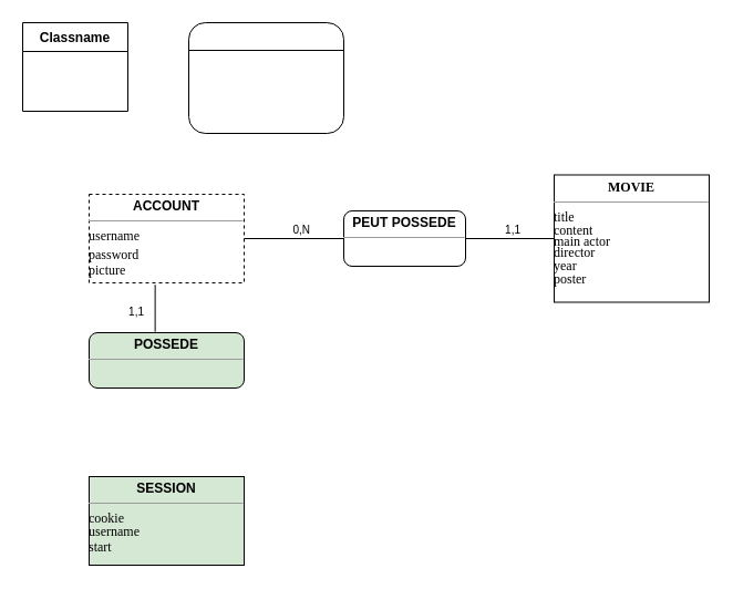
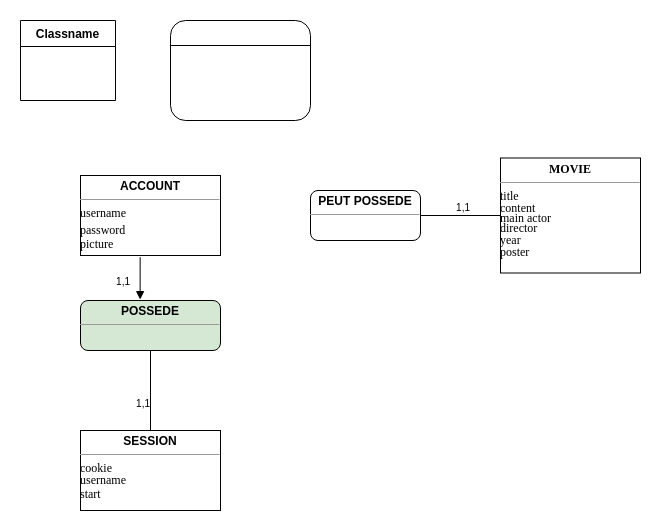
- <mxCell id="6" value="&lt;p style=&quot;margin: 0px ; margin-top: 4px ; text-align: center&quot;&gt;&lt;b&gt;ACCOUNT&lt;/b&gt;&lt;br&gt;&lt;/p&gt;&lt;hr size=&quot;1&quot;&gt;&lt;div style=&quot;height: 2px&quot;&gt;&lt;font face=&quot;Lucida Console&quot;&gt;username&lt;br&gt;&lt;/font&gt;&lt;/div&gt;&lt;div&gt;&lt;font face=&quot;Lucida Console&quot;&gt;&lt;br&gt;&lt;/font&gt;&lt;/div&gt;&lt;div&gt;&lt;font face=&quot;Lucida Console&quot;&gt;password&lt;/font&gt;&lt;/div&gt;&lt;div&gt;&lt;font face=&quot;Lucida Console&quot;&gt;picture&lt;/font&gt;&lt;br&gt;&lt;/div&gt;" style="verticalAlign=top;align=left;overflow=fill;fontSize=12;fontFamily=Helvetica;html=1;rounded=0;dashed=1;" vertex="1" parent="1"><mxGeometry x="80" y="175" width="140" height="80" as="geometry" /></mxCell>
+ <mxCell id="6" value="&lt;p style=&quot;margin: 0px ; margin-top: 4px ; text-align: center&quot;&gt;&lt;b&gt;ACCOUNT&lt;/b&gt;&lt;br&gt;&lt;/p&gt;&lt;hr size=&quot;1&quot;&gt;&lt;div style=&quot;height: 2px&quot;&gt;&lt;font face=&quot;Lucida Console&quot;&gt;username&lt;br&gt;&lt;/font&gt;&lt;/div&gt;&lt;div&gt;&lt;font face=&quot;Lucida Console&quot;&gt;&lt;br&gt;&lt;/font&gt;&lt;/div&gt;&lt;div&gt;&lt;font face=&quot;Lucida Console&quot;&gt;password&lt;/font&gt;&lt;/div&gt;&lt;div&gt;&lt;font face=&quot;Lucida Console&quot;&gt;picture&lt;/font&gt;&lt;br&gt;&lt;/div&gt;" style="verticalAlign=top;align=left;overflow=fill;fontSize=12;fontFamily=Helvetica;html=1;rounded=0;" vertex="1" parent="1"><mxGeometry x="80" y="175" width="140" height="80" as="geometry" /></mxCell>
- <mxCell id="8" value="" style="endArrow=none;html=1;edgeStyle=orthogonalEdgeStyle;exitX=1;exitY=0.5;exitDx=0;exitDy=0;entryX=0;entryY=0.5;entryDx=0;entryDy=0;" edge="1" parent="1" source="6" target="5"><mxGeometry relative="1" as="geometry"><mxPoint x="230" y="350" as="sourcePoint" /><mxPoint x="390" y="350" as="targetPoint" /></mxGeometry></mxCell>
- <mxCell id="9" value="0,N" style="resizable=0;html=1;align=right;verticalAlign=bottom;labelBackgroundColor=#ffffff;fontSize=10;" connectable="0" vertex="1" parent="8"><mxGeometry x="1" relative="1" as="geometry"><mxPoint x="-30" as="offset" /></mxGeometry></mxCell>
- <mxCell id="14" value="" style="endArrow=none;html=1;edgeStyle=orthogonalEdgeStyle;exitX=0.426;exitY=1.021;exitDx=0;exitDy=0;entryX=0.426;entryY=-0.017;entryDx=0;entryDy=0;exitPerimeter=0;entryPerimeter=0;" edge="1" parent="1" source="6" target="13"><mxGeometry relative="1" as="geometry"><mxPoint x="140.143" y="279.857" as="sourcePoint" /><mxPoint x="220.143" y="279.857" as="targetPoint" /></mxGeometry></mxCell>
+ <mxCell id="14" value="" style="endArrow=block;html=1;edgeStyle=orthogonalEdgeStyle;exitX=0.426;exitY=1.021;exitDx=0;exitDy=0;entryX=0.426;entryY=-0.017;entryDx=0;entryDy=0;exitPerimeter=0;entryPerimeter=0;" edge="1" parent="1" source="6" target="13"><mxGeometry relative="1" as="geometry"><mxPoint x="140.143" y="279.857" as="sourcePoint" /><mxPoint x="220.143" y="279.857" as="targetPoint" /></mxGeometry></mxCell>
+ <mxCell id="16" value="" style="endArrow=none;html=1;edgeStyle=orthogonalEdgeStyle;entryX=0.5;entryY=0;entryDx=0;entryDy=0;" edge="1" parent="1" source="13" target="12"><mxGeometry relative="1" as="geometry"><mxPoint x="129.571" y="361.786" as="sourcePoint" /><mxPoint x="129.571" y="419.5" as="targetPoint" /><Array as="points" /></mxGeometry></mxCell>
+ <mxCell id="17" value="1,1" style="resizable=0;html=1;align=right;verticalAlign=bottom;labelBackgroundColor=#ffffff;fontSize=10;" connectable="0" vertex="1" parent="16"><mxGeometry x="1" relative="1" as="geometry"><mxPoint y="-19.5" as="offset" /></mxGeometry></mxCell>
- <mxCell id="12" value="&lt;p style=&quot;margin: 0px ; margin-top: 4px ; text-align: center&quot;&gt;&lt;b&gt;SESSION&lt;/b&gt;&lt;br&gt;&lt;/p&gt;&lt;hr size=&quot;1&quot;&gt;&lt;div style=&quot;height: 2px&quot;&gt;&lt;font face=&quot;Lucida Console&quot;&gt;cookie&lt;/font&gt;&lt;/div&gt;&lt;div style=&quot;height: 2px&quot;&gt;&lt;font face=&quot;Lucida Console&quot;&gt;&lt;br&gt;&lt;/font&gt;&lt;/div&gt;&lt;div style=&quot;height: 2px&quot;&gt;&lt;font face=&quot;Lucida Console&quot;&gt;&lt;br&gt;&lt;/font&gt;&lt;/div&gt;&lt;div style=&quot;height: 2px&quot;&gt;&lt;font face=&quot;Lucida Console&quot;&gt;&lt;br&gt;&lt;/font&gt;&lt;/div&gt;&lt;div style=&quot;height: 2px&quot;&gt;&lt;font face=&quot;Lucida Console&quot;&gt;&lt;br&gt;&lt;/font&gt;&lt;/div&gt;&lt;div style=&quot;height: 2px&quot;&gt;&lt;font face=&quot;Lucida Console&quot;&gt;&lt;br&gt;&lt;/font&gt;&lt;/div&gt;&lt;div style=&quot;height: 2px&quot;&gt;&lt;font face=&quot;Lucida Console&quot;&gt;username&lt;/font&gt;&lt;/div&gt;&lt;div style=&quot;height: 2px&quot;&gt;&lt;font face=&quot;Lucida Console&quot;&gt;&lt;br&gt;&lt;/font&gt;&lt;/div&gt;&lt;div style=&quot;height: 2px&quot;&gt;&lt;font face=&quot;Lucida Console&quot;&gt;&lt;br&gt;&lt;/font&gt;&lt;/div&gt;&lt;div style=&quot;height: 2px&quot;&gt;&lt;font face=&quot;Lucida Console&quot;&gt;&lt;br&gt;&lt;/font&gt;&lt;/div&gt;&lt;div style=&quot;height: 2px&quot;&gt;&lt;font face=&quot;Lucida Console&quot;&gt;&lt;br&gt;&lt;/font&gt;&lt;/div&gt;&lt;div style=&quot;height: 2px&quot;&gt;&lt;font face=&quot;Lucida Console&quot;&gt;&lt;br&gt;&lt;/font&gt;&lt;/div&gt;&lt;div style=&quot;height: 2px&quot;&gt;&lt;font face=&quot;Lucida Console&quot;&gt;&lt;br&gt;&lt;/font&gt;&lt;/div&gt;&lt;div style=&quot;height: 2px&quot;&gt;&lt;font face=&quot;Lucida Console&quot;&gt;start&lt;br&gt;&lt;/font&gt;&lt;/div&gt;&lt;div style=&quot;height: 2px&quot;&gt;&lt;font face=&quot;Lucida Console&quot;&gt;&lt;br&gt;&lt;/font&gt;&lt;/div&gt;&lt;div style=&quot;height: 2px&quot;&gt;&lt;br&gt;&lt;/div&gt;" style="verticalAlign=top;align=left;overflow=fill;fontSize=12;fontFamily=Helvetica;html=1;rounded=0;fillColor=#d5e8d4;" vertex="1" parent="1"><mxGeometry x="80" y="430" width="140" height="80" as="geometry" /></mxCell>
+ <mxCell id="12" value="&lt;p style=&quot;margin: 0px ; margin-top: 4px ; text-align: center&quot;&gt;&lt;b&gt;SESSION&lt;/b&gt;&lt;br&gt;&lt;/p&gt;&lt;hr size=&quot;1&quot;&gt;&lt;div style=&quot;height: 2px&quot;&gt;&lt;font face=&quot;Lucida Console&quot;&gt;cookie&lt;/font&gt;&lt;/div&gt;&lt;div style=&quot;height: 2px&quot;&gt;&lt;font face=&quot;Lucida Console&quot;&gt;&lt;br&gt;&lt;/font&gt;&lt;/div&gt;&lt;div style=&quot;height: 2px&quot;&gt;&lt;font face=&quot;Lucida Console&quot;&gt;&lt;br&gt;&lt;/font&gt;&lt;/div&gt;&lt;div style=&quot;height: 2px&quot;&gt;&lt;font face=&quot;Lucida Console&quot;&gt;&lt;br&gt;&lt;/font&gt;&lt;/div&gt;&lt;div style=&quot;height: 2px&quot;&gt;&lt;font face=&quot;Lucida Console&quot;&gt;&lt;br&gt;&lt;/font&gt;&lt;/div&gt;&lt;div style=&quot;height: 2px&quot;&gt;&lt;font face=&quot;Lucida Console&quot;&gt;&lt;br&gt;&lt;/font&gt;&lt;/div&gt;&lt;div style=&quot;height: 2px&quot;&gt;&lt;font face=&quot;Lucida Console&quot;&gt;username&lt;/font&gt;&lt;/div&gt;&lt;div style=&quot;height: 2px&quot;&gt;&lt;font face=&quot;Lucida Console&quot;&gt;&lt;br&gt;&lt;/font&gt;&lt;/div&gt;&lt;div style=&quot;height: 2px&quot;&gt;&lt;font face=&quot;Lucida Console&quot;&gt;&lt;br&gt;&lt;/font&gt;&lt;/div&gt;&lt;div style=&quot;height: 2px&quot;&gt;&lt;font face=&quot;Lucida Console&quot;&gt;&lt;br&gt;&lt;/font&gt;&lt;/div&gt;&lt;div style=&quot;height: 2px&quot;&gt;&lt;font face=&quot;Lucida Console&quot;&gt;&lt;br&gt;&lt;/font&gt;&lt;/div&gt;&lt;div style=&quot;height: 2px&quot;&gt;&lt;font face=&quot;Lucida Console&quot;&gt;&lt;br&gt;&lt;/font&gt;&lt;/div&gt;&lt;div style=&quot;height: 2px&quot;&gt;&lt;font face=&quot;Lucida Console&quot;&gt;&lt;br&gt;&lt;/font&gt;&lt;/div&gt;&lt;div style=&quot;height: 2px&quot;&gt;&lt;font face=&quot;Lucida Console&quot;&gt;start&lt;br&gt;&lt;/font&gt;&lt;/div&gt;&lt;div style=&quot;height: 2px&quot;&gt;&lt;font face=&quot;Lucida Console&quot;&gt;&lt;br&gt;&lt;/font&gt;&lt;/div&gt;&lt;div style=&quot;height: 2px&quot;&gt;&lt;br&gt;&lt;/div&gt;" style="verticalAlign=top;align=left;overflow=fill;fontSize=12;fontFamily=Helvetica;html=1;rounded=0;" vertex="1" parent="1"><mxGeometry x="80" y="430" width="140" height="80" as="geometry" /></mxCell>
